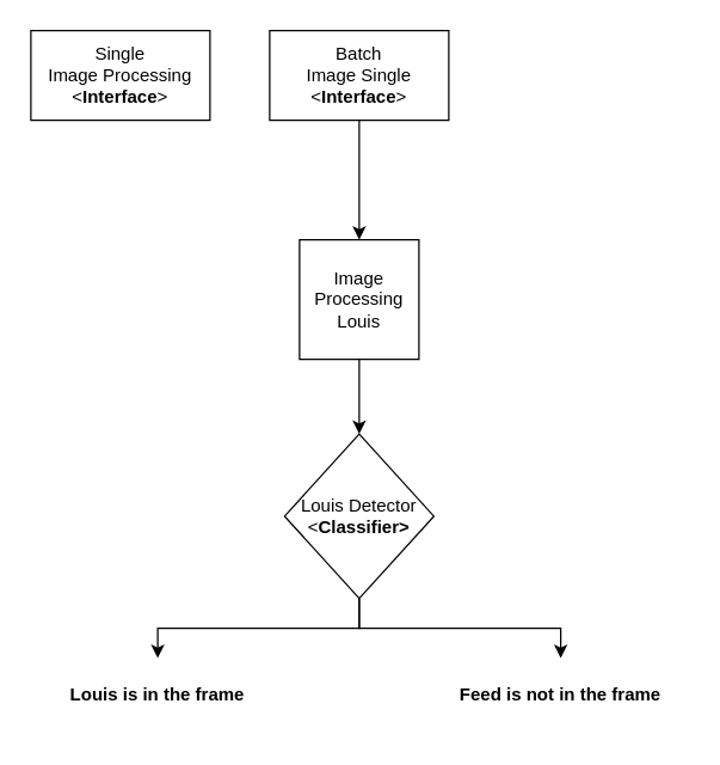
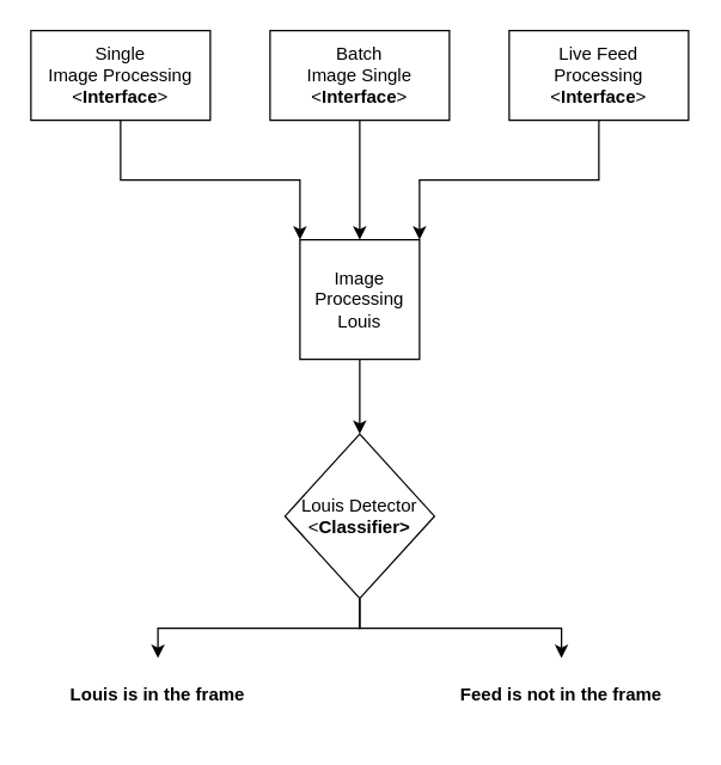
+ <mxCell id="7" value="Live Feed &lt;br&gt;Processing&lt;br&gt;&amp;lt;&lt;b&gt;Interface&lt;/b&gt;&amp;gt;" style="rounded=0;whiteSpace=wrap;html=1;" vertex="1" parent="1"><mxGeometry x="340" y="20" width="120" height="60" as="geometry" /></mxCell>
+ <mxCell id="2" style="edgeStyle=orthogonalEdgeStyle;rounded=0;orthogonalLoop=1;jettySize=auto;html=1;exitX=0.5;exitY=1;exitDx=0;exitDy=0;entryX=0;entryY=0;entryDx=0;entryDy=0;" edge="1" parent="1" source="3" target="9"><mxGeometry relative="1" as="geometry" /></mxCell>
+ <mxCell id="6" style="edgeStyle=orthogonalEdgeStyle;rounded=0;orthogonalLoop=1;jettySize=auto;html=1;exitX=0.5;exitY=1;exitDx=0;exitDy=0;entryX=1;entryY=0;entryDx=0;entryDy=0;" edge="1" parent="1" source="7" target="9"><mxGeometry relative="1" as="geometry" /></mxCell>
